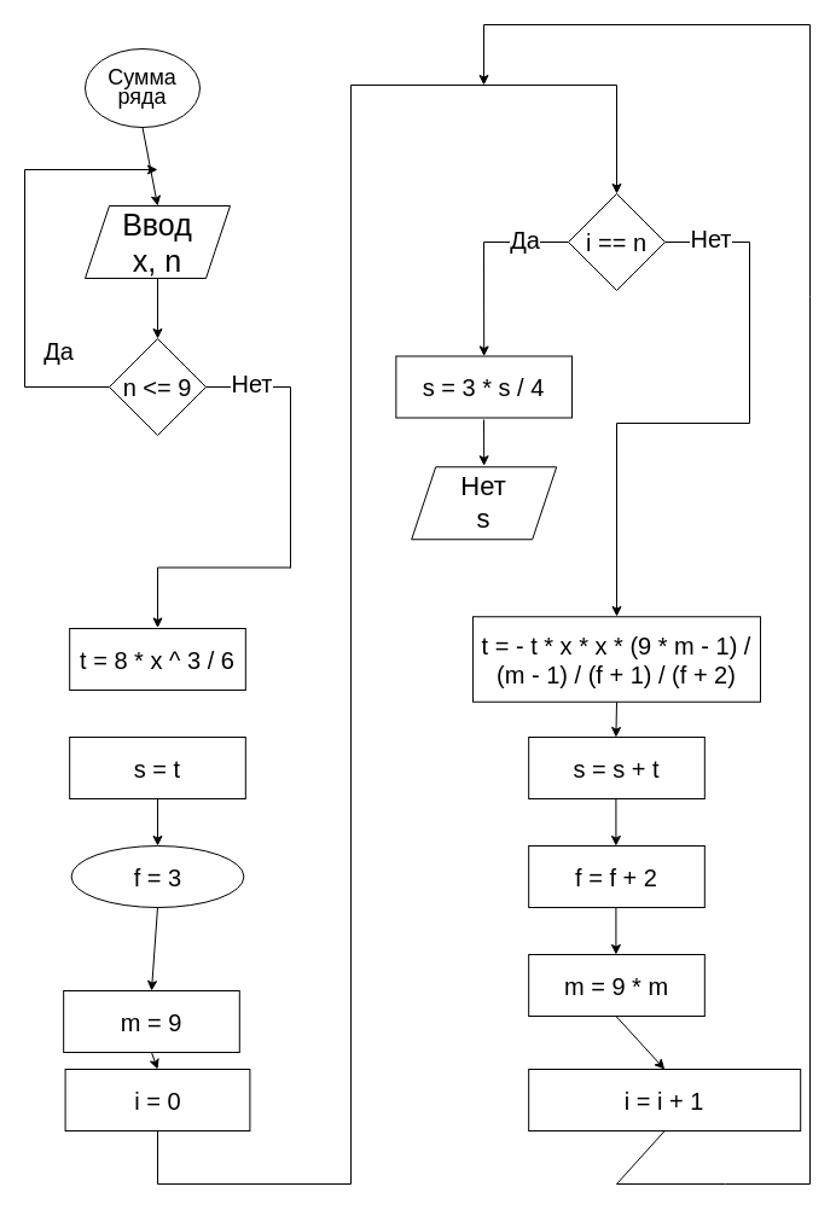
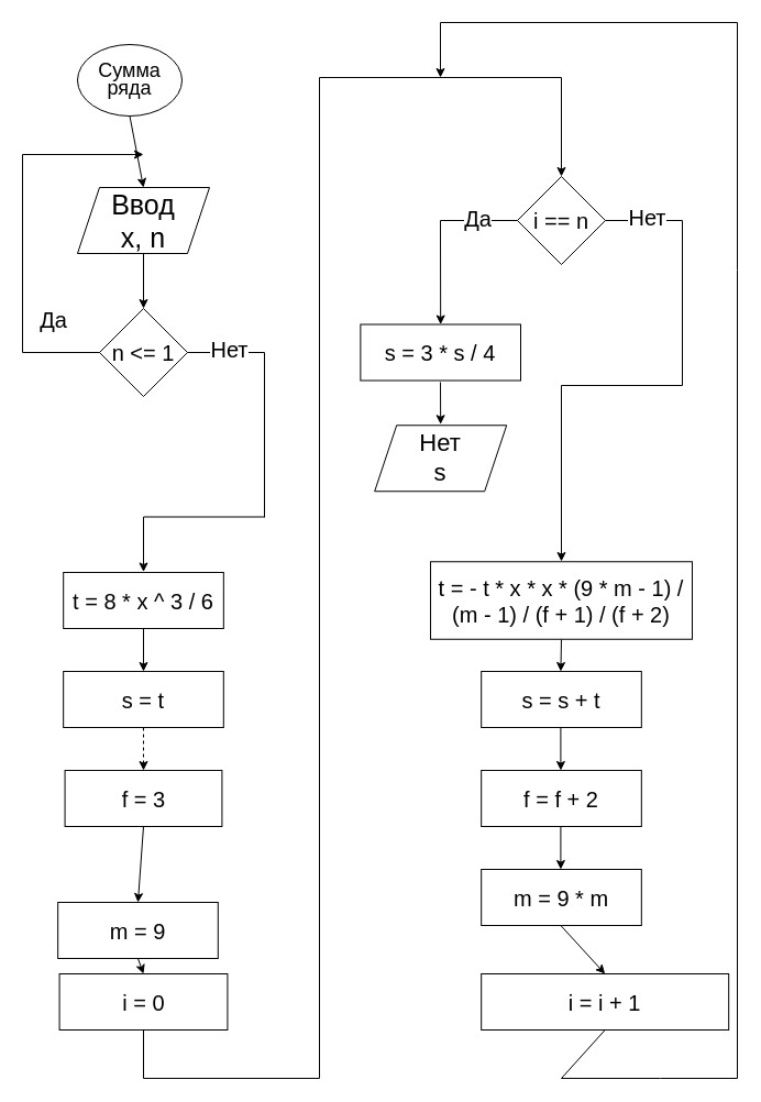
- <mxCell id="7" value="&lt;span style=&quot;font-size: 20px;&quot;&gt;n &amp;lt;= 9&lt;/span&gt;" style="rhombus;whiteSpace=wrap;html=1;" parent="1" vertex="1"><mxGeometry x="90" y="280" width="80" height="80" as="geometry" /></mxCell>
+ <mxCell id="7" value="&lt;span style=&quot;font-size: 20px;&quot;&gt;n &amp;lt;= 1&lt;/span&gt;" style="rhombus;whiteSpace=wrap;html=1;" parent="1" vertex="1"><mxGeometry x="90" y="280" width="80" height="80" as="geometry" /></mxCell>
+ <mxCell id="13" value="" style="endArrow=classic;html=1;rounded=0;entryX=0.5;entryY=0;entryDx=0;entryDy=0;exitX=0.5;exitY=1;exitDx=0;exitDy=0;" parent="1" source="6" target="14" edge="1"><mxGeometry width="50" height="50" relative="1" as="geometry"><mxPoint x="129.29" y="600" as="sourcePoint" /><mxPoint x="129.38" y="635" as="targetPoint" /></mxGeometry></mxCell>
- <mxCell id="15" value="" style="endArrow=classic;html=1;rounded=0;entryX=0.5;entryY=0;entryDx=0;entryDy=0;exitX=0.5;exitY=1;exitDx=0;exitDy=0;" parent="1" source="14" target="16" edge="1"><mxGeometry width="50" height="50" relative="1" as="geometry"><mxPoint x="129.99" y="681" as="sourcePoint" /><mxPoint x="129.37" y="745" as="targetPoint" /></mxGeometry></mxCell>
+ <mxCell id="15" value="" style="endArrow=classic;html=1;rounded=0;entryX=0.5;entryY=0;entryDx=0;entryDy=0;exitX=0.5;exitY=1;exitDx=0;exitDy=0;dashed=1;" parent="1" source="14" target="16" edge="1"><mxGeometry width="50" height="50" relative="1" as="geometry"><mxPoint x="129.99" y="681" as="sourcePoint" /><mxPoint x="129.37" y="745" as="targetPoint" /></mxGeometry></mxCell>
- <mxCell id="16" value="f = 3" style="ellipse;whiteSpace=wrap;html=1;fontSize=20;" parent="1" vertex="1"><mxGeometry x="58.57" y="700" width="142.83" height="51" as="geometry" /></mxCell>
+ <mxCell id="16" value="f = 3" style="rounded=0;whiteSpace=wrap;html=1;fontSize=20;" parent="1" vertex="1"><mxGeometry x="58.57" y="700" width="142.83" height="51" as="geometry" /></mxCell>
